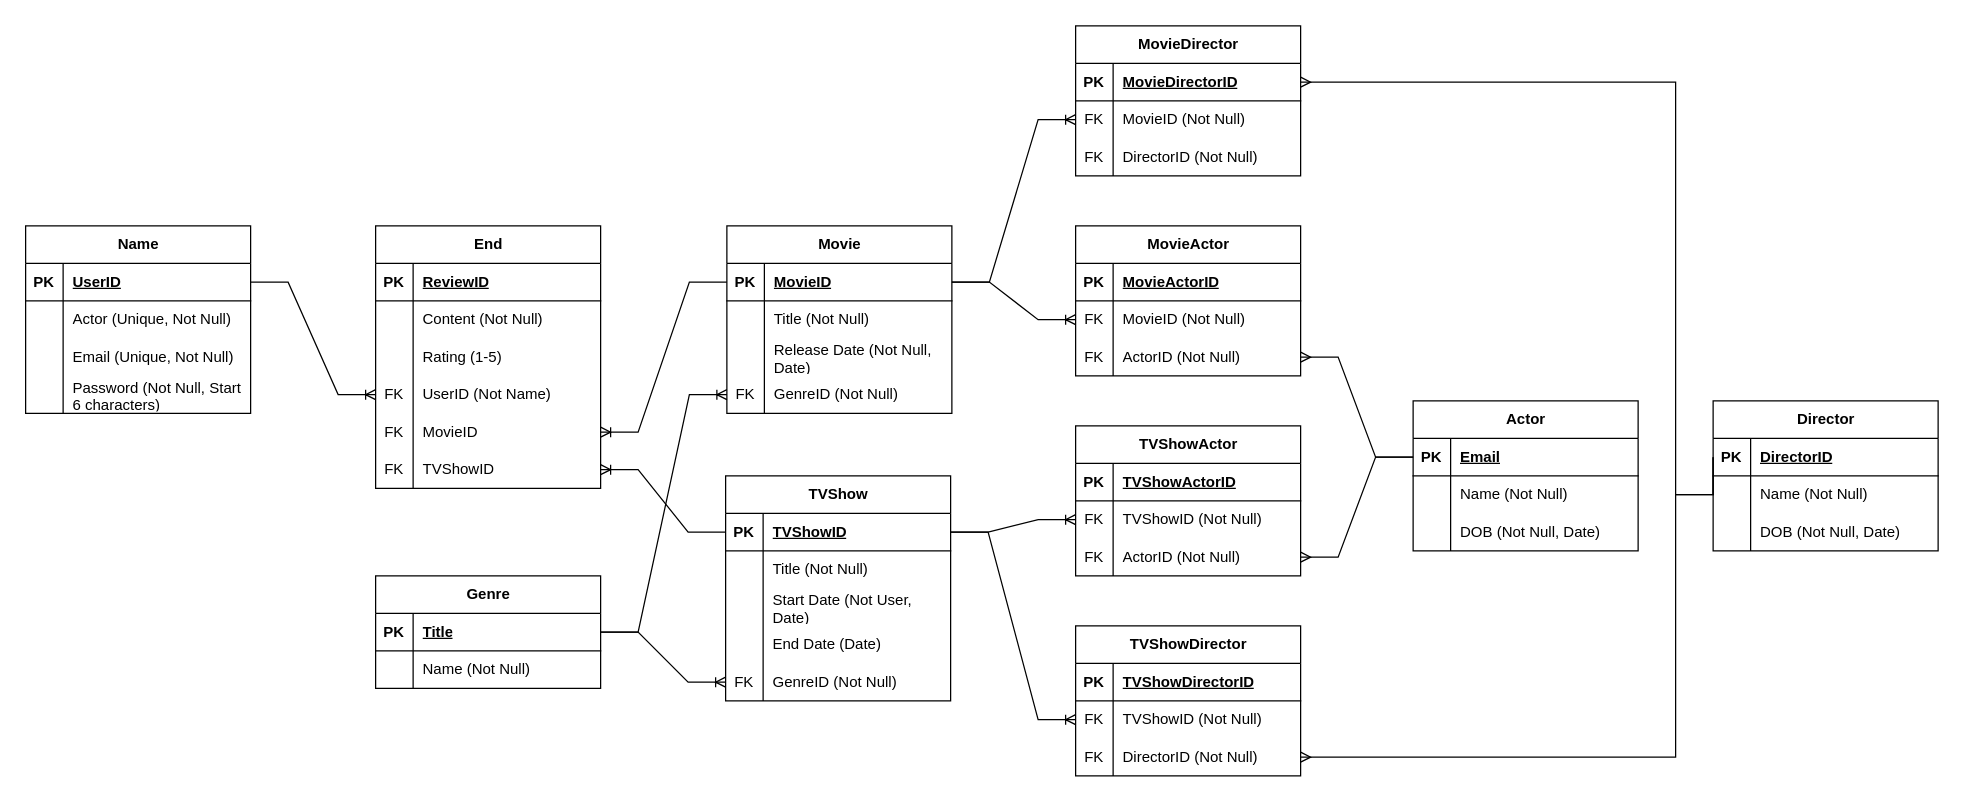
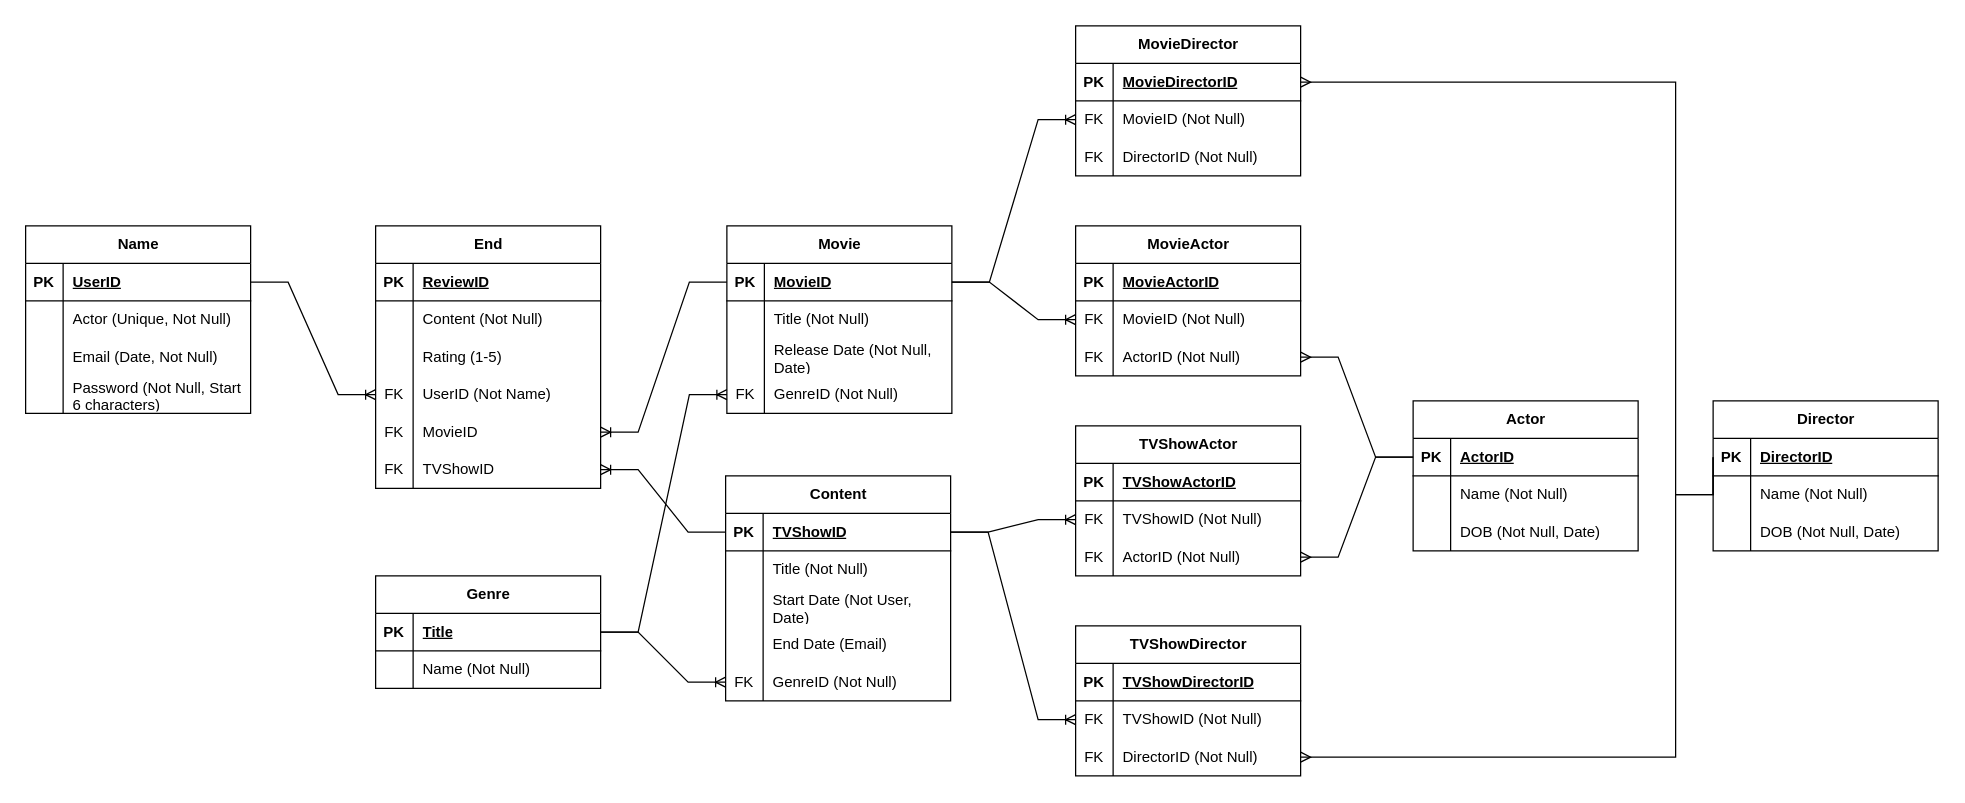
- <mxCell id="11" value="Email (Unique, Not Null)" style="shape=partialRectangle;connectable=0;fillColor=none;top=0;left=0;bottom=0;right=0;align=left;spacingLeft=6;overflow=hidden;whiteSpace=wrap;html=1;" vertex="1" parent="9"><mxGeometry x="30" width="150" height="30" as="geometry"><mxRectangle width="150" height="30" as="alternateBounds" /></mxGeometry></mxCell>
+ <mxCell id="11" value="Email (Date, Not Null)" style="shape=partialRectangle;connectable=0;fillColor=none;top=0;left=0;bottom=0;right=0;align=left;spacingLeft=6;overflow=hidden;whiteSpace=wrap;html=1;" vertex="1" parent="9"><mxGeometry x="30" width="150" height="30" as="geometry"><mxRectangle width="150" height="30" as="alternateBounds" /></mxGeometry></mxCell>
- <mxCell id="83" value="Email" style="shape=partialRectangle;connectable=0;fillColor=none;top=0;left=0;bottom=0;right=0;align=left;spacingLeft=6;fontStyle=5;overflow=hidden;whiteSpace=wrap;html=1;" vertex="1" parent="81"><mxGeometry x="30" width="150" height="30" as="geometry"><mxRectangle width="150" height="30" as="alternateBounds" /></mxGeometry></mxCell>
+ <mxCell id="83" value="ActorID" style="shape=partialRectangle;connectable=0;fillColor=none;top=0;left=0;bottom=0;right=0;align=left;spacingLeft=6;fontStyle=5;overflow=hidden;whiteSpace=wrap;html=1;" vertex="1" parent="81"><mxGeometry x="30" width="150" height="30" as="geometry"><mxRectangle width="150" height="30" as="alternateBounds" /></mxGeometry></mxCell>
- <mxCell id="28" value="TVShow" style="shape=table;startSize=30;container=1;collapsible=1;childLayout=tableLayout;fixedRows=1;rowLines=0;fontStyle=1;align=center;resizeLast=1;html=1;" vertex="1" parent="1"><mxGeometry x="580" y="380" width="180" height="180" as="geometry" /></mxCell>
+ <mxCell id="28" value="Content" style="shape=table;startSize=30;container=1;collapsible=1;childLayout=tableLayout;fixedRows=1;rowLines=0;fontStyle=1;align=center;resizeLast=1;html=1;" vertex="1" parent="1"><mxGeometry x="580" y="380" width="180" height="180" as="geometry" /></mxCell>
- <mxCell id="40" value="End Date (Date)" style="shape=partialRectangle;connectable=0;fillColor=none;top=0;left=0;bottom=0;right=0;align=left;spacingLeft=6;overflow=hidden;whiteSpace=wrap;html=1;" vertex="1" parent="38"><mxGeometry x="30" width="150" height="30" as="geometry"><mxRectangle width="150" height="30" as="alternateBounds" /></mxGeometry></mxCell>
+ <mxCell id="40" value="End Date (Email)" style="shape=partialRectangle;connectable=0;fillColor=none;top=0;left=0;bottom=0;right=0;align=left;spacingLeft=6;overflow=hidden;whiteSpace=wrap;html=1;" vertex="1" parent="38"><mxGeometry x="30" width="150" height="30" as="geometry"><mxRectangle width="150" height="30" as="alternateBounds" /></mxGeometry></mxCell>
